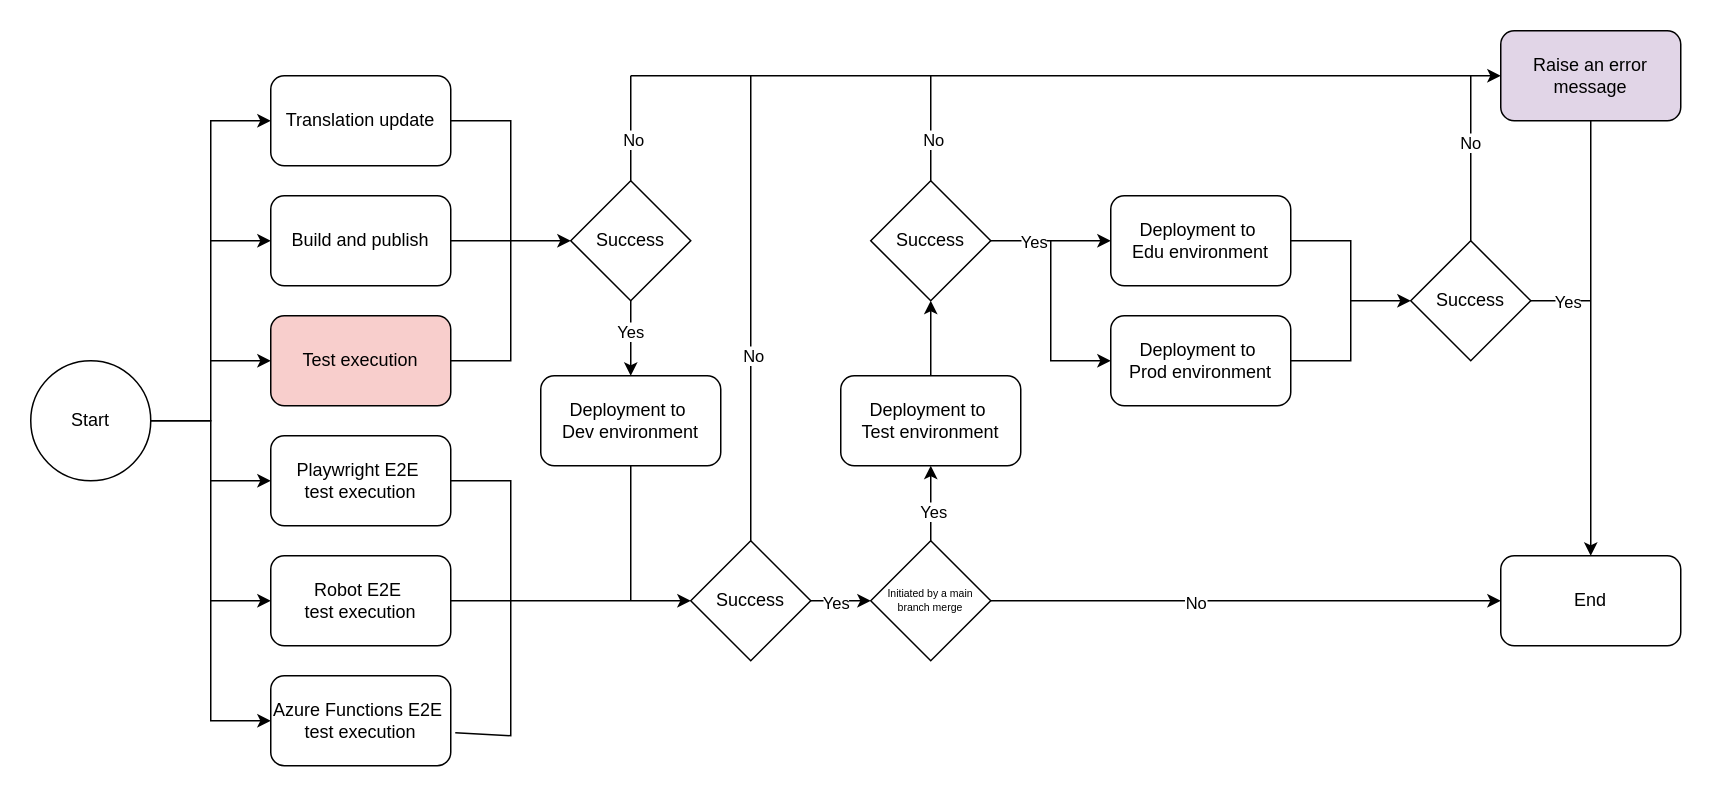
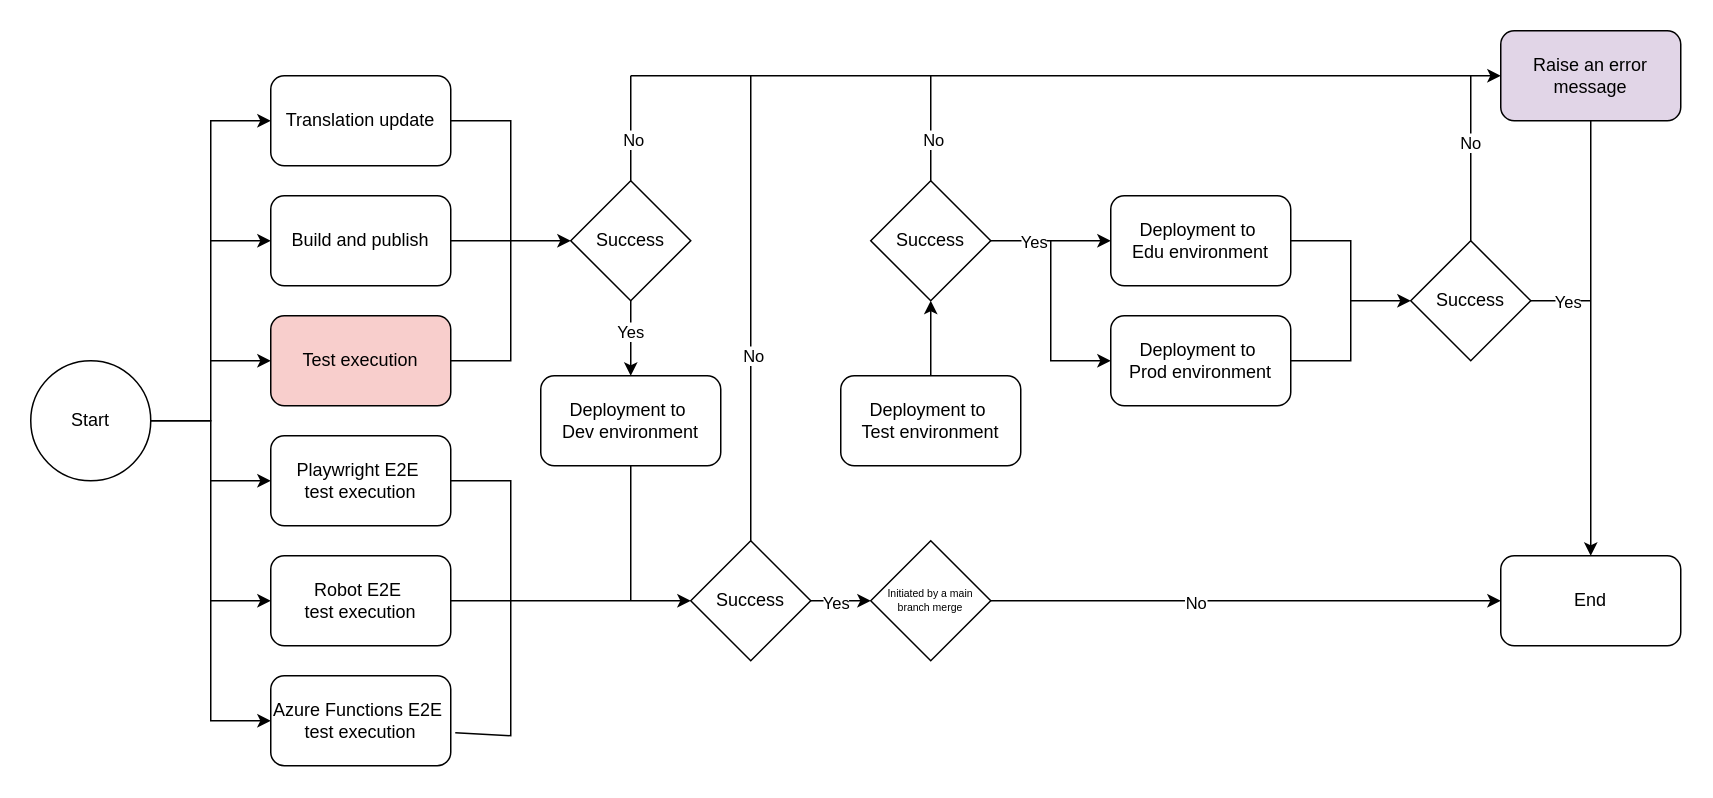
- <mxCell id="36" value="" style="endArrow=classic;html=1;rounded=0;exitX=0.5;exitY=0;exitDx=0;exitDy=0;entryX=0.5;entryY=1;entryDx=0;entryDy=0;" edge="1" parent="1" source="27" target="30"><mxGeometry width="50" height="50" relative="1" as="geometry"><mxPoint x="550" y="410" as="sourcePoint" /><mxPoint x="590" y="410" as="targetPoint" /></mxGeometry></mxCell>
- <mxCell id="37" value="Yes" style="edgeLabel;html=1;align=center;verticalAlign=middle;resizable=0;points=[];" vertex="1" connectable="0" parent="36"><mxGeometry x="-0.2" y="-1" relative="1" as="geometry"><mxPoint as="offset" /></mxGeometry></mxCell>
